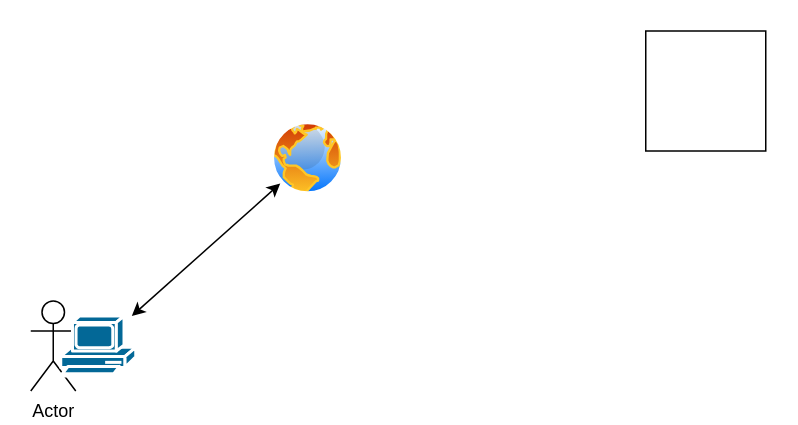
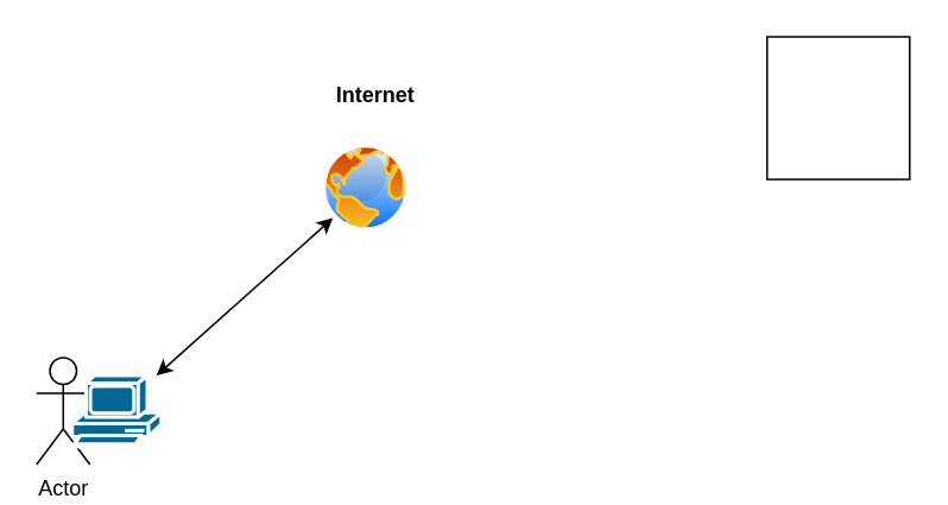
+ <mxCell id="7" value="&lt;b&gt;Internet&lt;/b&gt;" style="text;html=1;align=center;verticalAlign=middle;resizable=0;points=[];autosize=1;strokeColor=none;fillColor=none;" vertex="1" parent="1"><mxGeometry x="175" y="38" width="70" height="30" as="geometry" /></mxCell>
